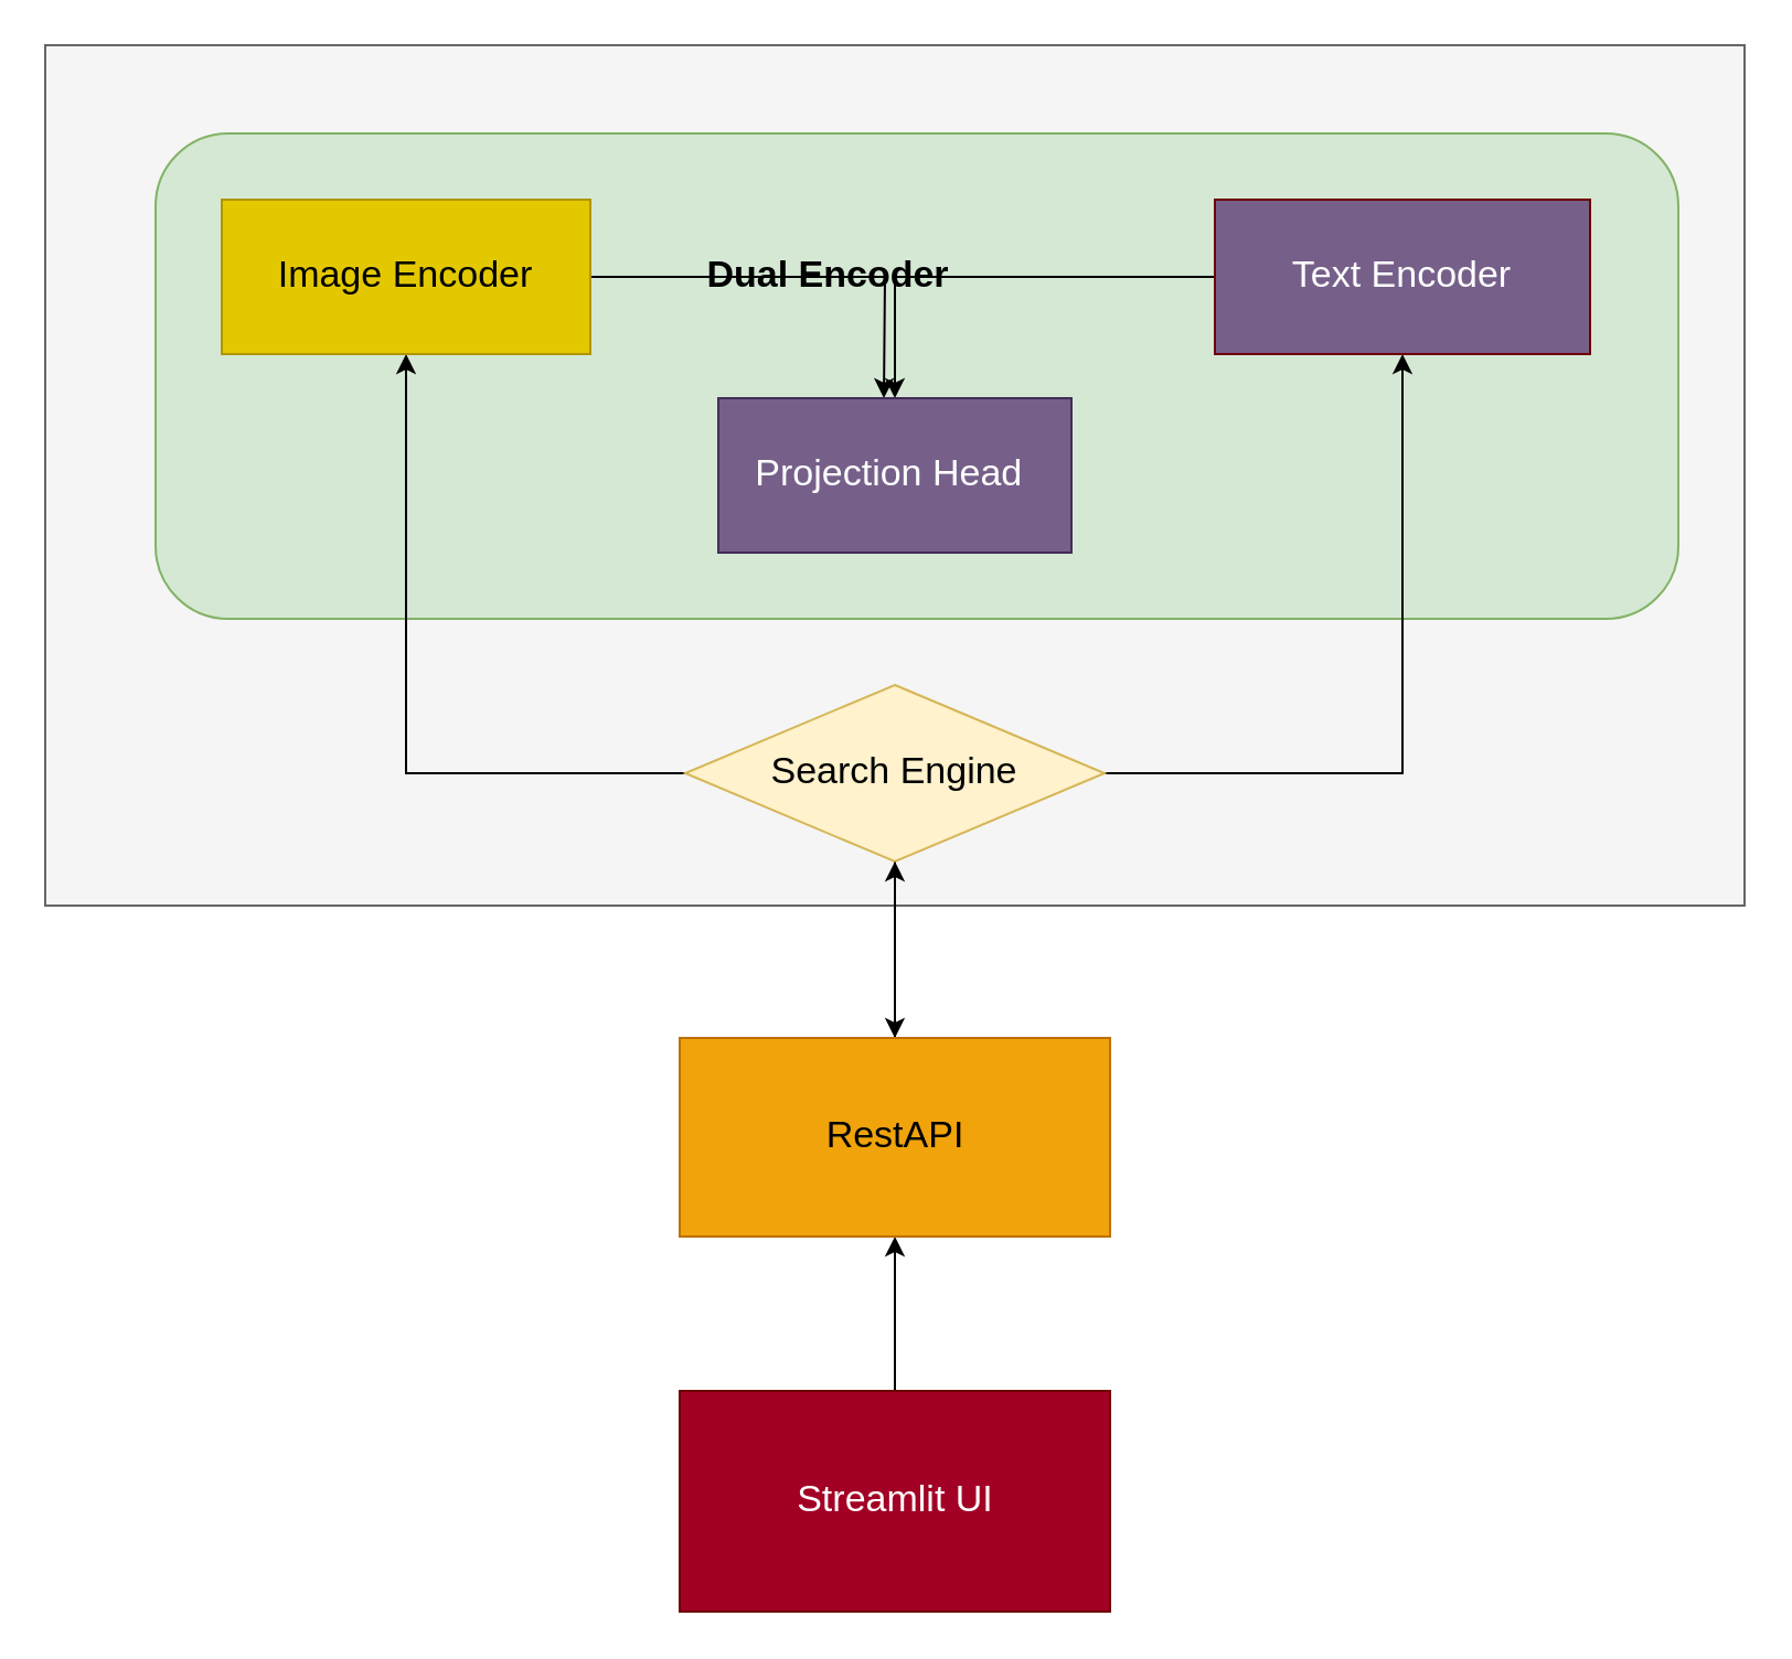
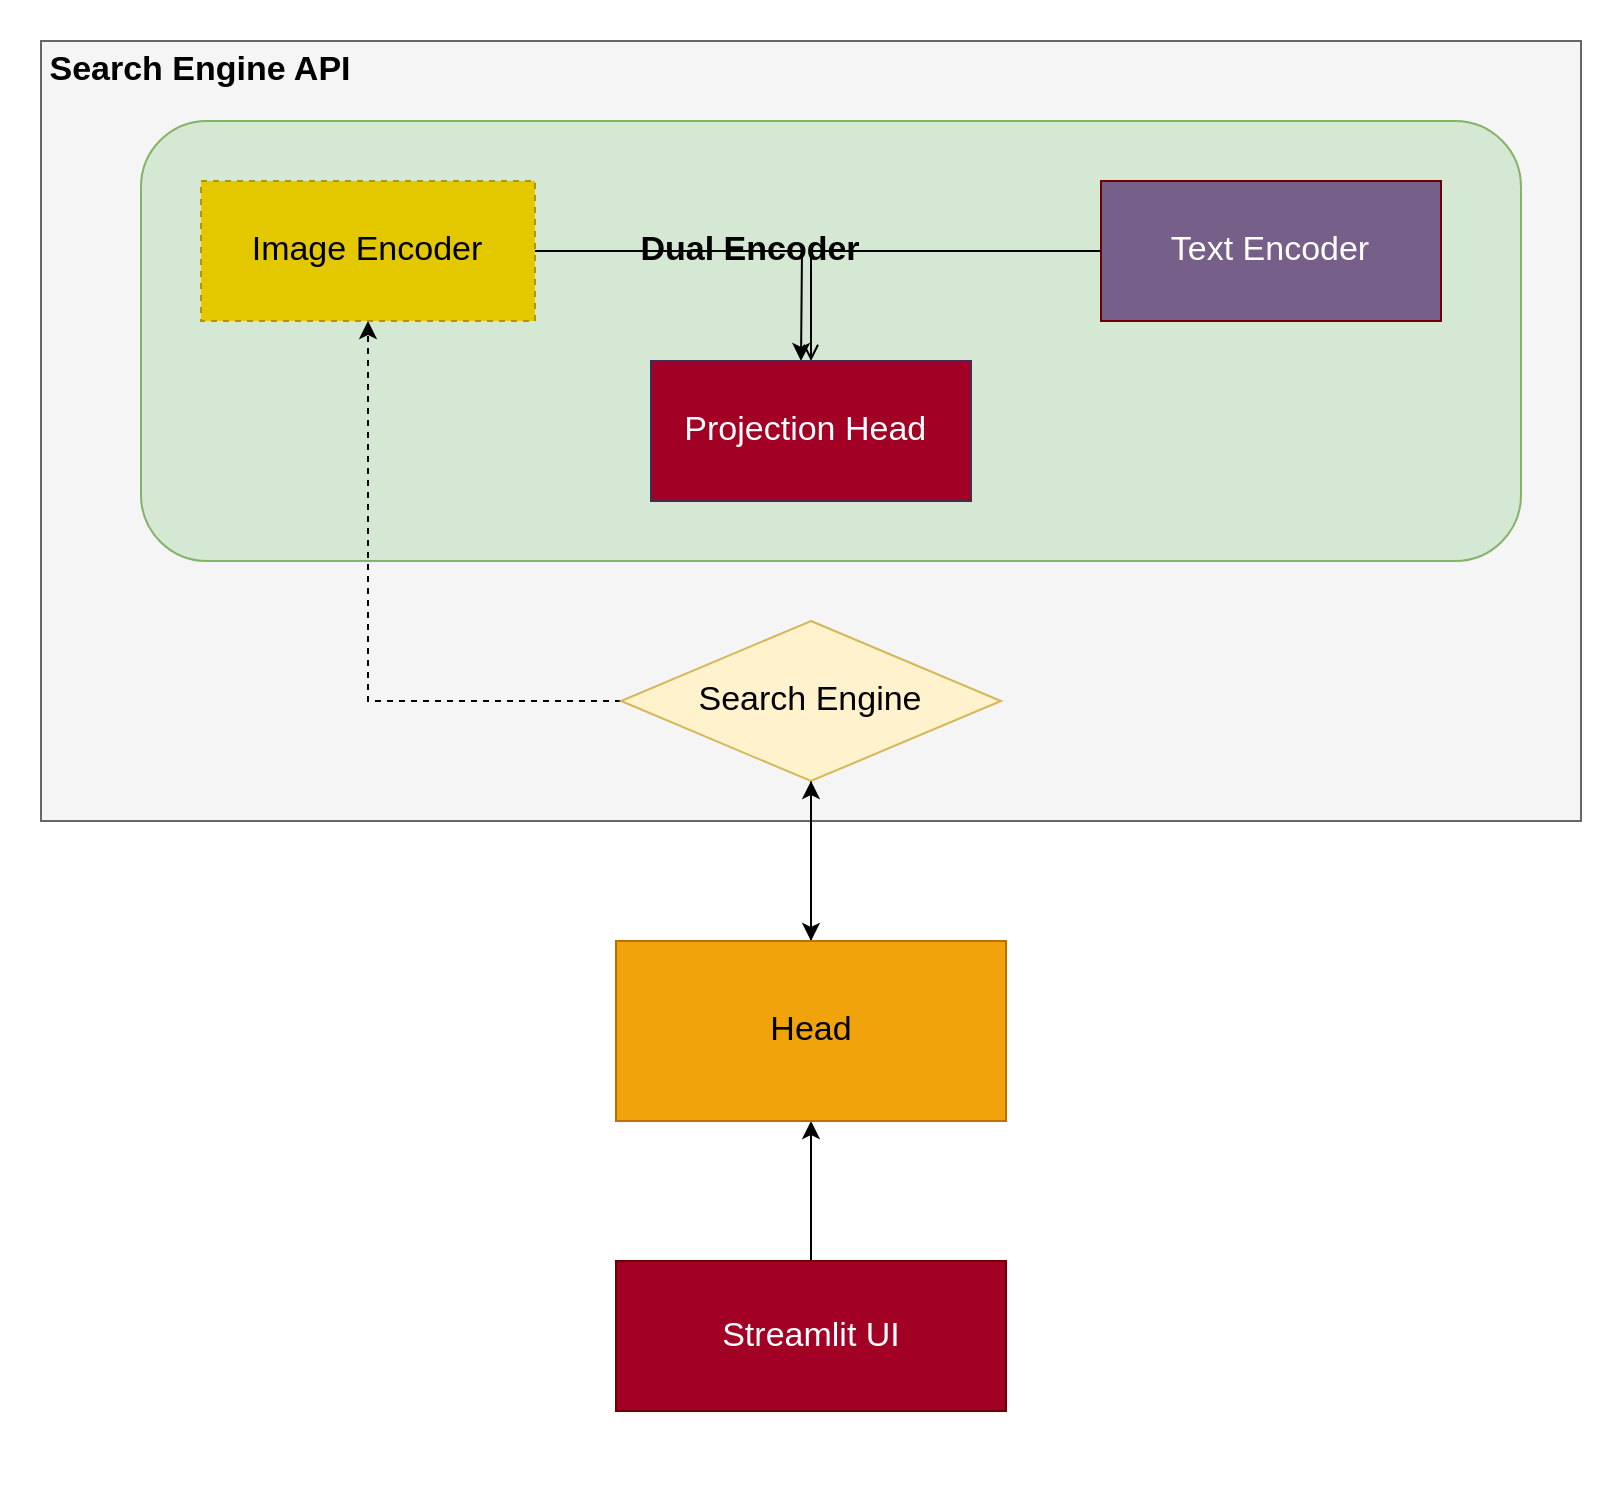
+ <mxCell id="3" value="Search Engine API" style="text;html=1;strokeColor=none;fillColor=none;align=center;verticalAlign=middle;whiteSpace=wrap;rounded=0;fontSize=17;fontStyle=1" parent="1" vertex="1"><mxGeometry x="20" y="20" width="160" height="30" as="geometry" /></mxCell>
- <mxCell id="10" value="Image Encoder" style="rounded=0;whiteSpace=wrap;html=1;fontSize=17;fillColor=#e3c800;strokeColor=#B09500;fontColor=#000000;" parent="1" vertex="1"><mxGeometry x="100" y="90" width="167" height="70" as="geometry" /></mxCell>
+ <mxCell id="10" value="Image Encoder" style="rounded=0;whiteSpace=wrap;html=1;fontSize=17;fillColor=#e3c800;strokeColor=#B09500;fontColor=#000000;dashed=1;" parent="1" vertex="1"><mxGeometry x="100" y="90" width="167" height="70" as="geometry" /></mxCell>
- <mxCell id="11" style="edgeStyle=orthogonalEdgeStyle;rounded=0;orthogonalLoop=1;jettySize=auto;html=1;fontSize=17;" parent="1" source="12" target="13" edge="1"><mxGeometry relative="1" as="geometry" /></mxCell>
+ <mxCell id="11" style="edgeStyle=orthogonalEdgeStyle;rounded=0;orthogonalLoop=1;jettySize=auto;html=1;fontSize=17;endArrow=open;" parent="1" source="12" target="13" edge="1"><mxGeometry relative="1" as="geometry" /></mxCell>
- <mxCell id="13" value="Projection Head&amp;nbsp;" style="rounded=0;whiteSpace=wrap;html=1;fontSize=17;fillColor=#76608a;strokeColor=#432D57;fontColor=#ffffff;" parent="1" vertex="1"><mxGeometry x="325" y="180" width="160" height="70" as="geometry" /></mxCell>
+ <mxCell id="13" value="Projection Head&amp;nbsp;" style="rounded=0;whiteSpace=wrap;html=1;fontSize=17;fillColor=#a20025;strokeColor=#432D57;fontColor=#ffffff;" parent="1" vertex="1"><mxGeometry x="325" y="180" width="160" height="70" as="geometry" /></mxCell>
- <mxCell id="5" style="edgeStyle=orthogonalEdgeStyle;rounded=0;orthogonalLoop=1;jettySize=auto;html=1;exitX=0;exitY=0.5;exitDx=0;exitDy=0;entryX=0.5;entryY=1;entryDx=0;entryDy=0;fontSize=17;" parent="1" source="8" target="10" edge="1"><mxGeometry relative="1" as="geometry" /></mxCell>
+ <mxCell id="5" style="edgeStyle=orthogonalEdgeStyle;rounded=0;orthogonalLoop=1;jettySize=auto;html=1;exitX=0;exitY=0.5;exitDx=0;exitDy=0;entryX=0.5;entryY=1;entryDx=0;entryDy=0;fontSize=17;dashed=1;" parent="1" source="8" target="10" edge="1"><mxGeometry relative="1" as="geometry" /></mxCell>
- <mxCell id="6" style="edgeStyle=orthogonalEdgeStyle;rounded=0;orthogonalLoop=1;jettySize=auto;html=1;entryX=0.5;entryY=1;entryDx=0;entryDy=0;fontSize=17;" parent="1" source="8" target="12" edge="1"><mxGeometry relative="1" as="geometry" /></mxCell>
- <mxCell id="18" value="RestAPI" style="whiteSpace=wrap;html=1;fontSize=17;rounded=0;fillColor=#f0a30a;fontColor=#000000;strokeColor=#BD7000;" parent="1" vertex="1"><mxGeometry x="307.5" y="470" width="195" height="90" as="geometry" /></mxCell>
+ <mxCell id="18" value="Head" style="whiteSpace=wrap;html=1;fontSize=17;rounded=0;fillColor=#f0a30a;fontColor=#000000;strokeColor=#BD7000;" parent="1" vertex="1"><mxGeometry x="307.5" y="470" width="195" height="90" as="geometry" /></mxCell>
- <mxCell id="16" value="Streamlit UI" style="rounded=0;whiteSpace=wrap;html=1;fontSize=17;fillColor=#a20025;fontColor=#ffffff;strokeColor=#6F0000;" parent="1" vertex="1"><mxGeometry x="307.5" y="630" width="195" height="100" as="geometry" /></mxCell>
+ <mxCell id="16" value="Streamlit UI" style="rounded=0;whiteSpace=wrap;html=1;fontSize=17;fillColor=#a20025;fontColor=#ffffff;strokeColor=#6F0000;" parent="1" vertex="1"><mxGeometry x="307.5" y="630" width="195" height="75" as="geometry" /></mxCell>
